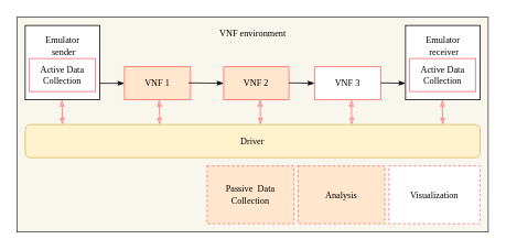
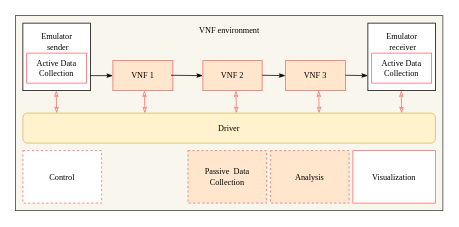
- <mxCell id="11" value="VNF 3" style="rounded=0;whiteSpace=wrap;html=1;fontColor=#000000;strokeColor=#FF6666;fontFamily=Times New Roman;fontSize=11;fillColor=#ffffff;" vertex="1" parent="1"><mxGeometry x="380" y="80" width="80" height="40" as="geometry" /></mxCell>
+ <mxCell id="11" value="VNF 3" style="rounded=0;whiteSpace=wrap;html=1;fontColor=#000000;strokeColor=#FF6666;fontFamily=Times New Roman;fontSize=11;fillColor=#FFE6CC;" vertex="1" parent="1"><mxGeometry x="380" y="80" width="80" height="40" as="geometry" /></mxCell>
+ <mxCell id="22" value="Control" style="rounded=0;whiteSpace=wrap;html=1;strokeColor=#FF6666;fontFamily=Times New Roman;fontSize=11;fillColor=#FFFFFF;dashed=1;strokeWidth=1;" vertex="1" parent="1"><mxGeometry x="30" y="200" width="105" height="70" as="geometry" /></mxCell>
- <mxCell id="25" value="Visualization" style="rounded=0;whiteSpace=wrap;html=1;strokeColor=#FF6666;fontFamily=Times New Roman;fontSize=11;fillColor=#FFFFFF;dashed=1;" vertex="1" parent="1"><mxGeometry x="470" y="200" width="110" height="70" as="geometry" /></mxCell>
+ <mxCell id="25" value="Visualization" style="rounded=0;whiteSpace=wrap;html=1;strokeColor=#FF6666;fontFamily=Times New Roman;fontSize=11;fillColor=#FFFFFF;dashed=0;" vertex="1" parent="1"><mxGeometry x="470" y="200" width="110" height="70" as="geometry" /></mxCell>
